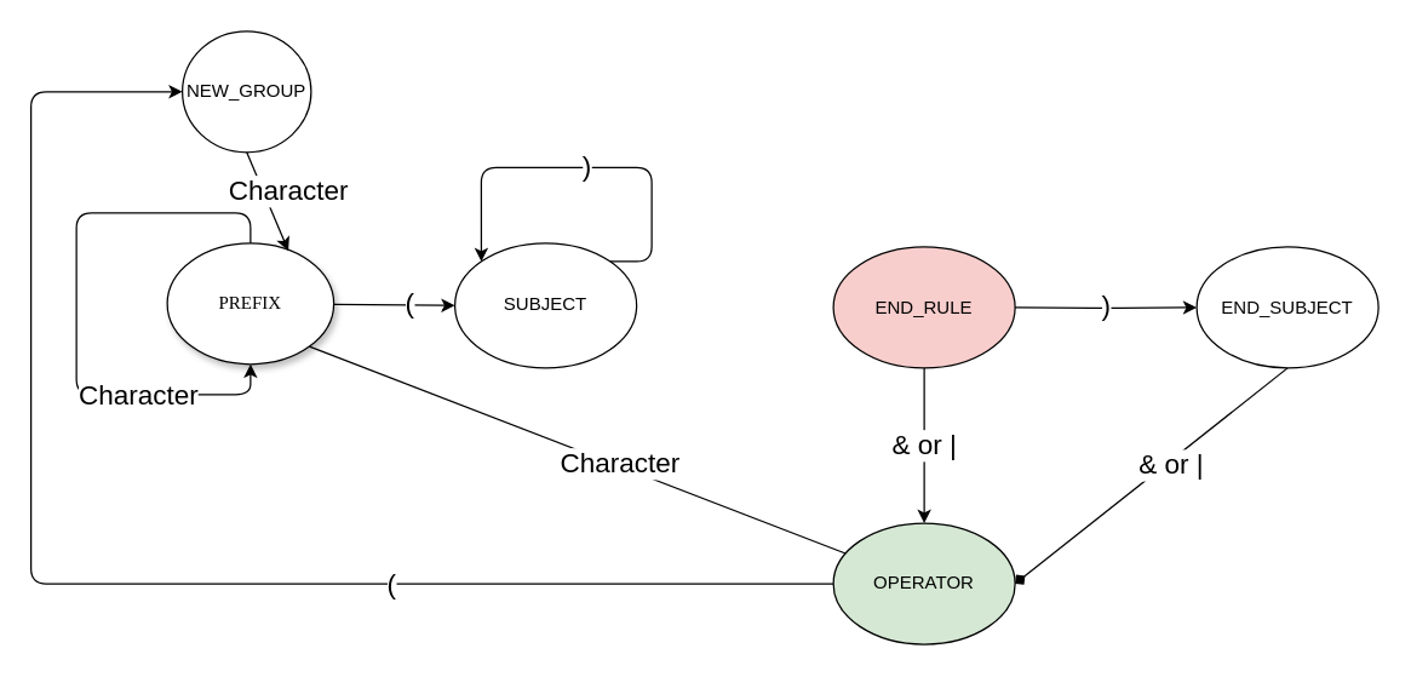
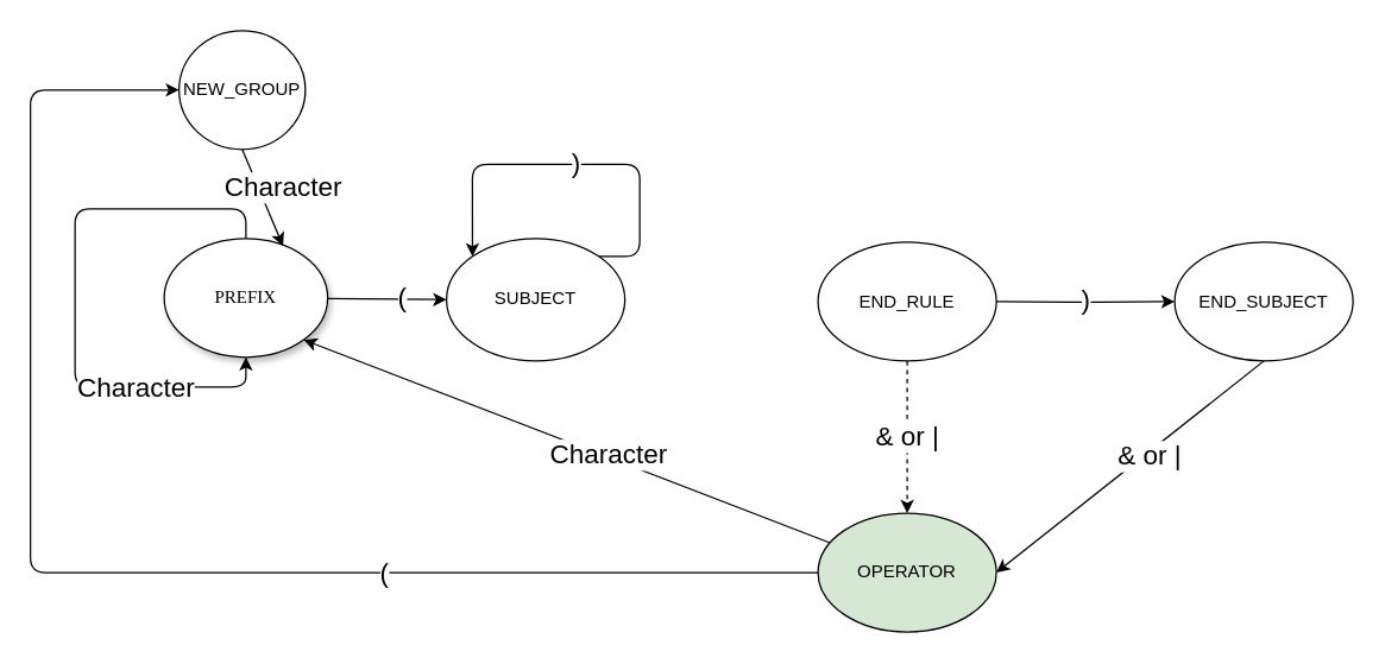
- <mxCell id="10" value="END_RULE" style="ellipse;whiteSpace=wrap;html=1;fillColor=#f8cecc;" parent="1" vertex="1"><mxGeometry x="550" y="162.5" width="120" height="80" as="geometry" /></mxCell>
+ <mxCell id="10" value="END_RULE" style="ellipse;whiteSpace=wrap;html=1;" parent="1" vertex="1"><mxGeometry x="550" y="162.5" width="120" height="80" as="geometry" /></mxCell>
- <mxCell id="21" value="" style="endArrow=none;html=1;entryX=1;entryY=1;entryDx=0;entryDy=0;" parent="1" source="13" target="2" edge="1"><mxGeometry width="50" height="50" relative="1" as="geometry"><mxPoint x="470" y="390" as="sourcePoint" /><mxPoint x="520" y="340" as="targetPoint" /></mxGeometry></mxCell>
+ <mxCell id="21" value="" style="endArrow=classic;html=1;entryX=1;entryY=1;entryDx=0;entryDy=0;" parent="1" source="13" target="2" edge="1"><mxGeometry width="50" height="50" relative="1" as="geometry"><mxPoint x="470" y="390" as="sourcePoint" /><mxPoint x="520" y="340" as="targetPoint" /></mxGeometry></mxCell>
- <mxCell id="14" value="&lt;font style=&quot;font-size: 18px&quot;&gt;&amp;amp; or |&lt;/font&gt;" style="endArrow=classic;html=1;entryX=0.5;entryY=0;entryDx=0;entryDy=0;exitX=0.5;exitY=1;exitDx=0;exitDy=0;" parent="1" source="10" target="13" edge="1"><mxGeometry width="50" height="50" relative="1" as="geometry"><mxPoint x="470" y="390" as="sourcePoint" /><mxPoint x="520" y="340" as="targetPoint" /></mxGeometry></mxCell>
+ <mxCell id="14" value="&lt;font style=&quot;font-size: 18px&quot;&gt;&amp;amp; or |&lt;/font&gt;" style="endArrow=classic;html=1;entryX=0.5;entryY=0;entryDx=0;entryDy=0;exitX=0.5;exitY=1;exitDx=0;exitDy=0;dashed=1;" parent="1" source="10" target="13" edge="1"><mxGeometry width="50" height="50" relative="1" as="geometry"><mxPoint x="470" y="390" as="sourcePoint" /><mxPoint x="520" y="340" as="targetPoint" /></mxGeometry></mxCell>
- <mxCell id="15" value="" style="endArrow=diamond;html=1;exitX=0.5;exitY=1;exitDx=0;exitDy=0;entryX=1;entryY=0.5;entryDx=0;entryDy=0;" parent="1" source="11" target="13" edge="1"><mxGeometry width="50" height="50" relative="1" as="geometry"><mxPoint x="470" y="390" as="sourcePoint" /><mxPoint x="520" y="340" as="targetPoint" /></mxGeometry></mxCell>
+ <mxCell id="15" value="" style="endArrow=classic;html=1;exitX=0.5;exitY=1;exitDx=0;exitDy=0;entryX=1;entryY=0.5;entryDx=0;entryDy=0;" parent="1" source="11" target="13" edge="1"><mxGeometry width="50" height="50" relative="1" as="geometry"><mxPoint x="470" y="390" as="sourcePoint" /><mxPoint x="520" y="340" as="targetPoint" /></mxGeometry></mxCell>
